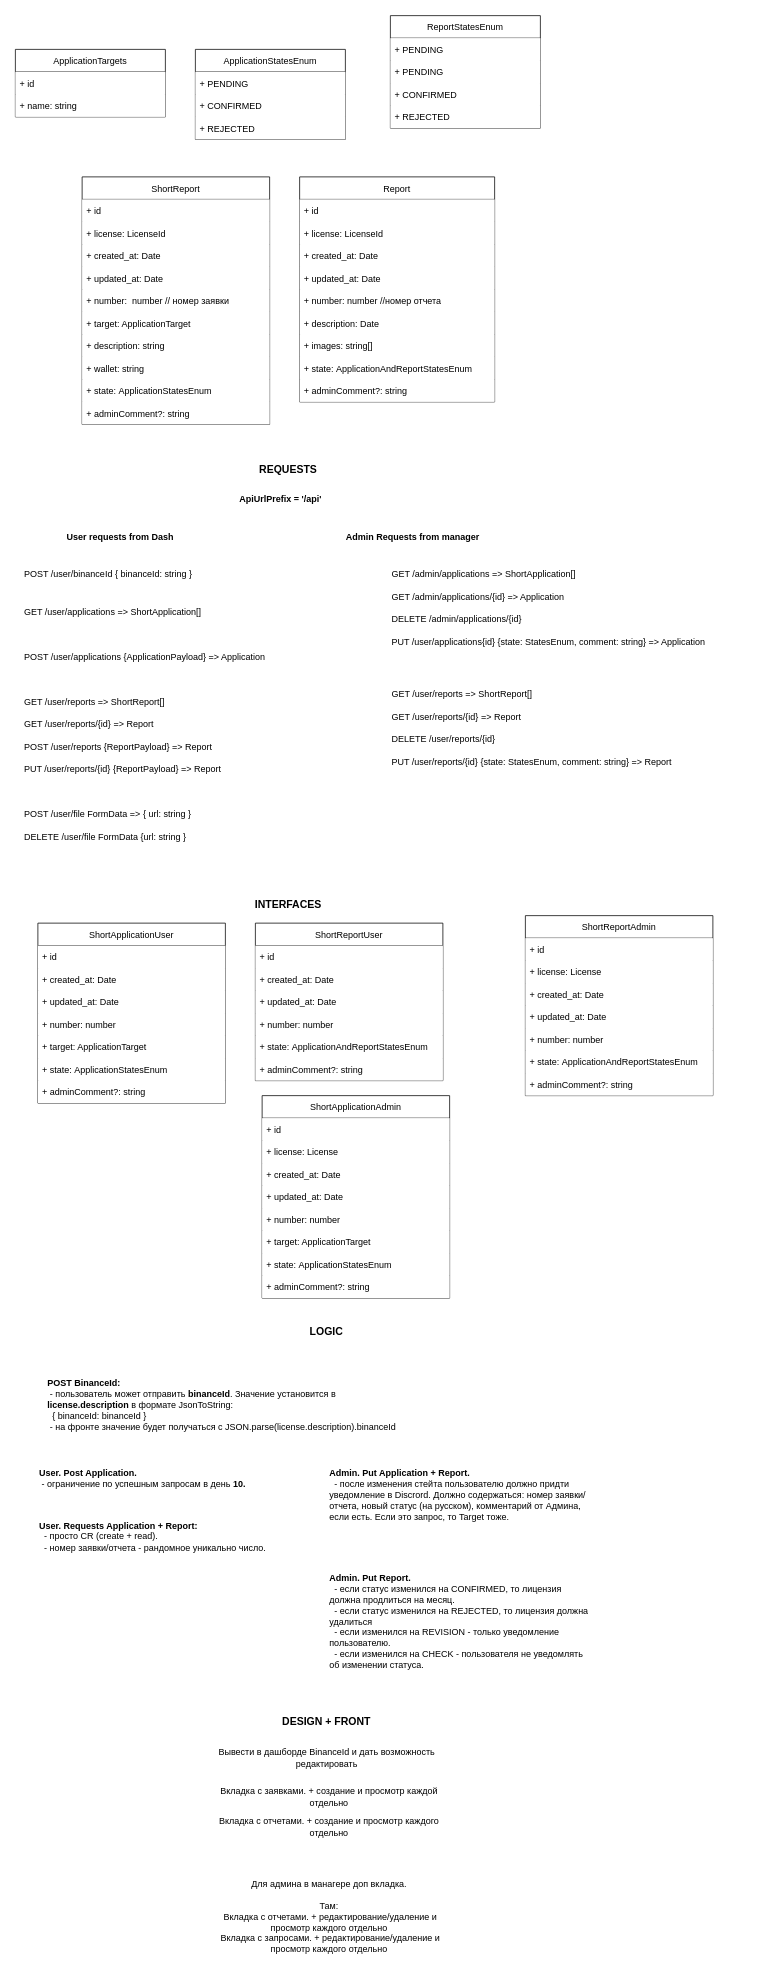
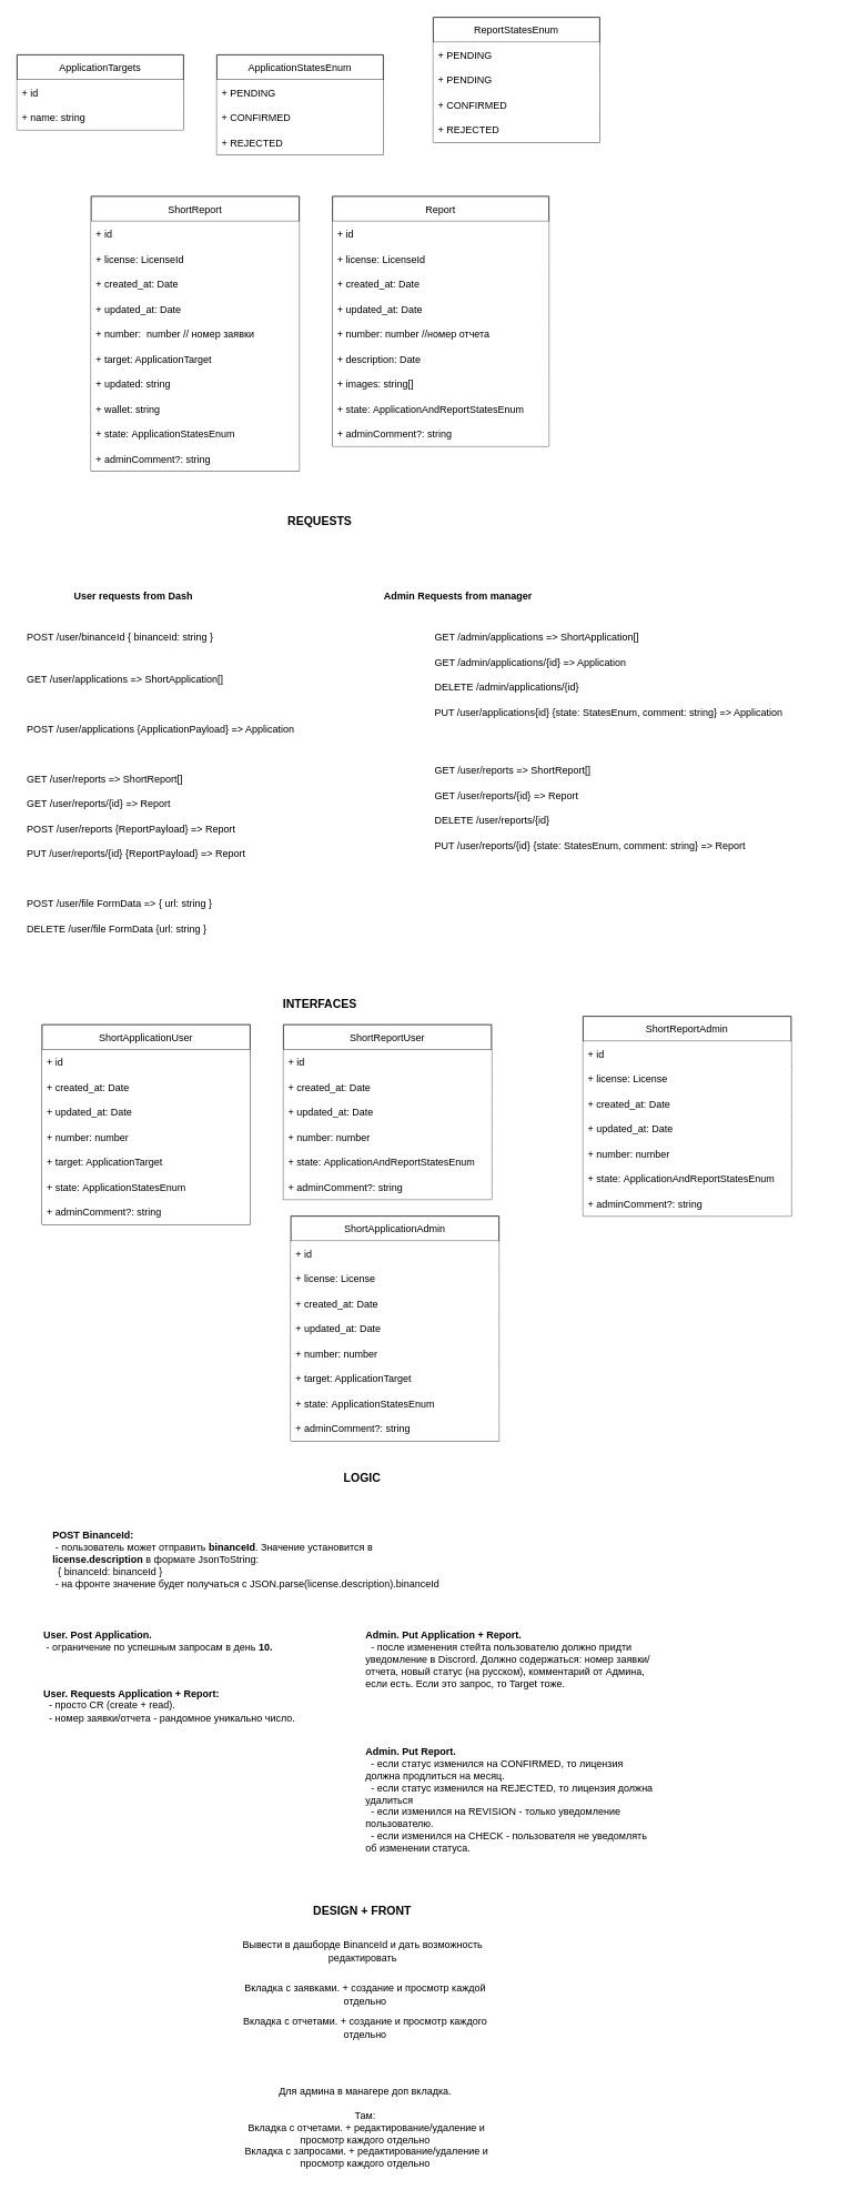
- <mxCell id="9" value="+ description: string" style="text;strokeColor=none;fillColor=default;align=left;verticalAlign=middle;spacingLeft=4;spacingRight=4;overflow=hidden;points=[[0,0.5],[1,0.5]];portConstraint=eastwest;rotatable=0;" parent="2" vertex="1"><mxGeometry y="210" width="250" height="30" as="geometry" /></mxCell>
+ <mxCell id="9" value="+ updated: string" style="text;strokeColor=none;fillColor=default;align=left;verticalAlign=middle;spacingLeft=4;spacingRight=4;overflow=hidden;points=[[0,0.5],[1,0.5]];portConstraint=eastwest;rotatable=0;" parent="2" vertex="1"><mxGeometry y="210" width="250" height="30" as="geometry" /></mxCell>
- <mxCell id="34" value="&lt;b&gt;ApiUrlPrefix = '/api'&lt;/b&gt;" style="text;html=1;strokeColor=none;fillColor=none;align=left;verticalAlign=middle;whiteSpace=wrap;rounded=0;" parent="1" vertex="1"><mxGeometry x="317" y="650" width="120" height="30" as="geometry" /></mxCell>
